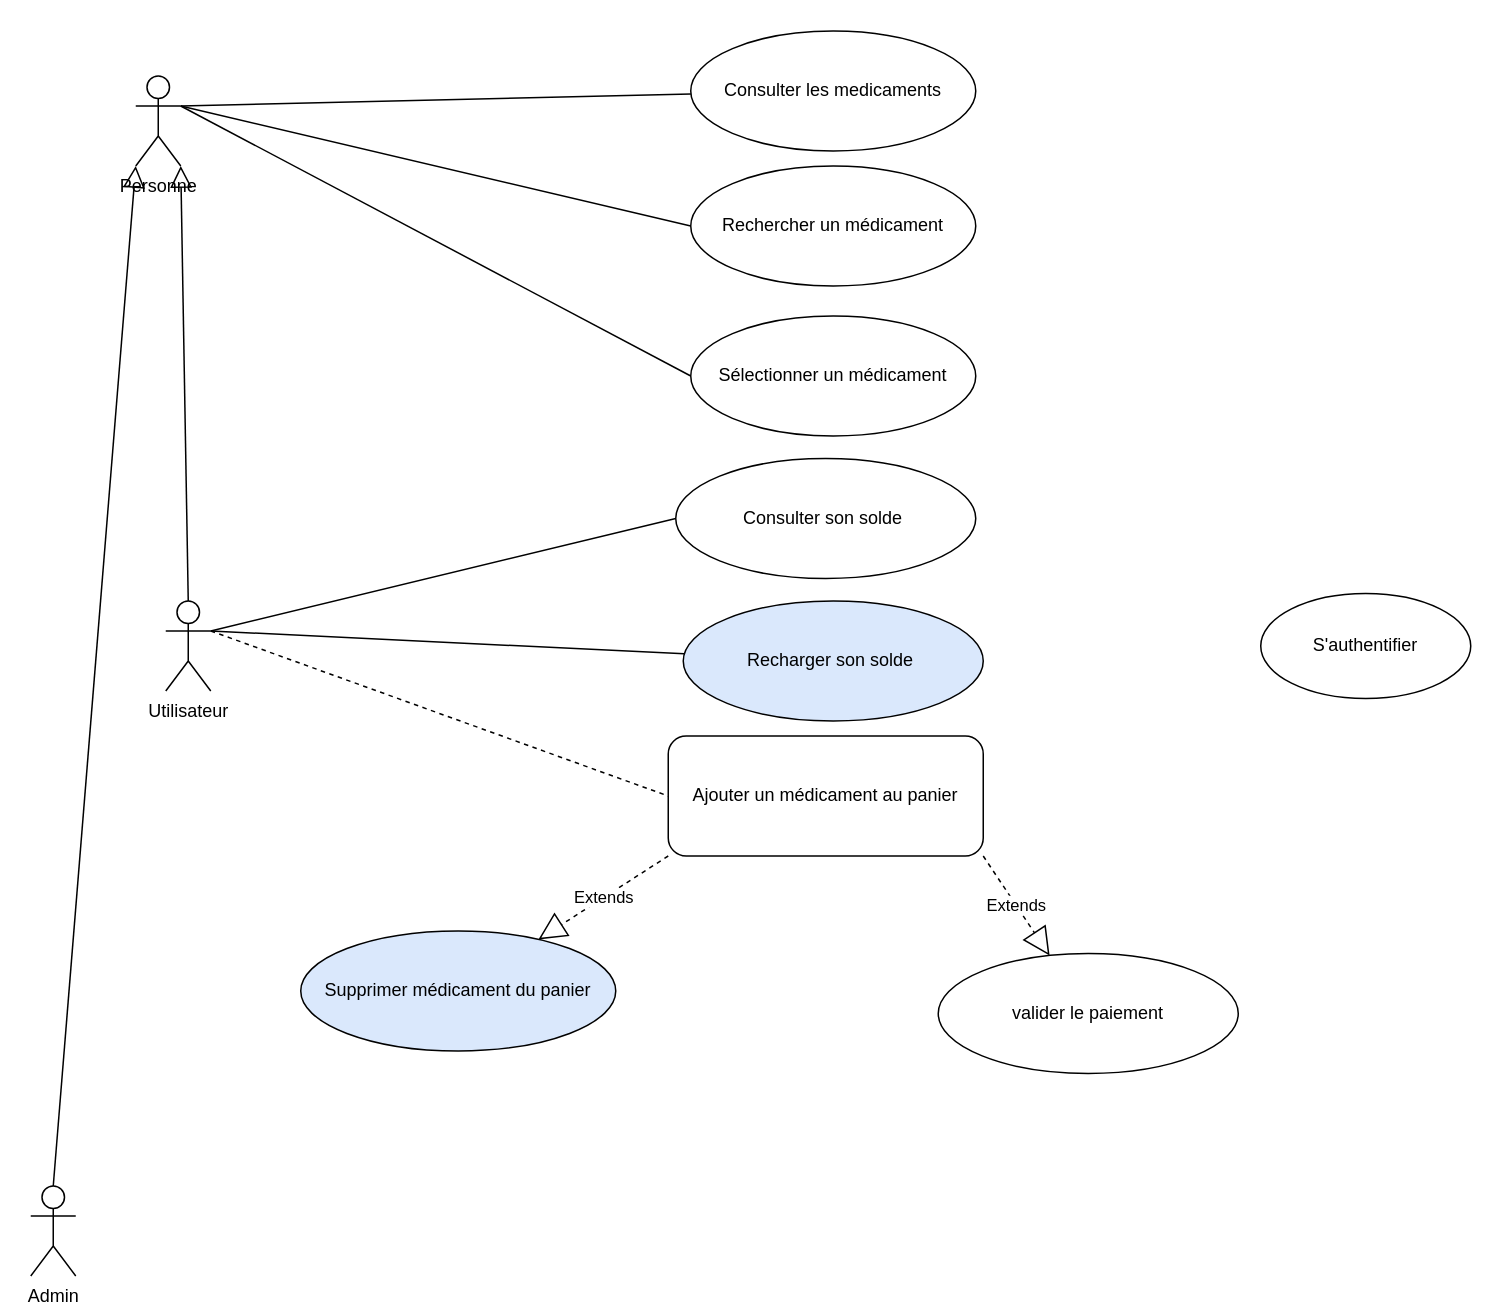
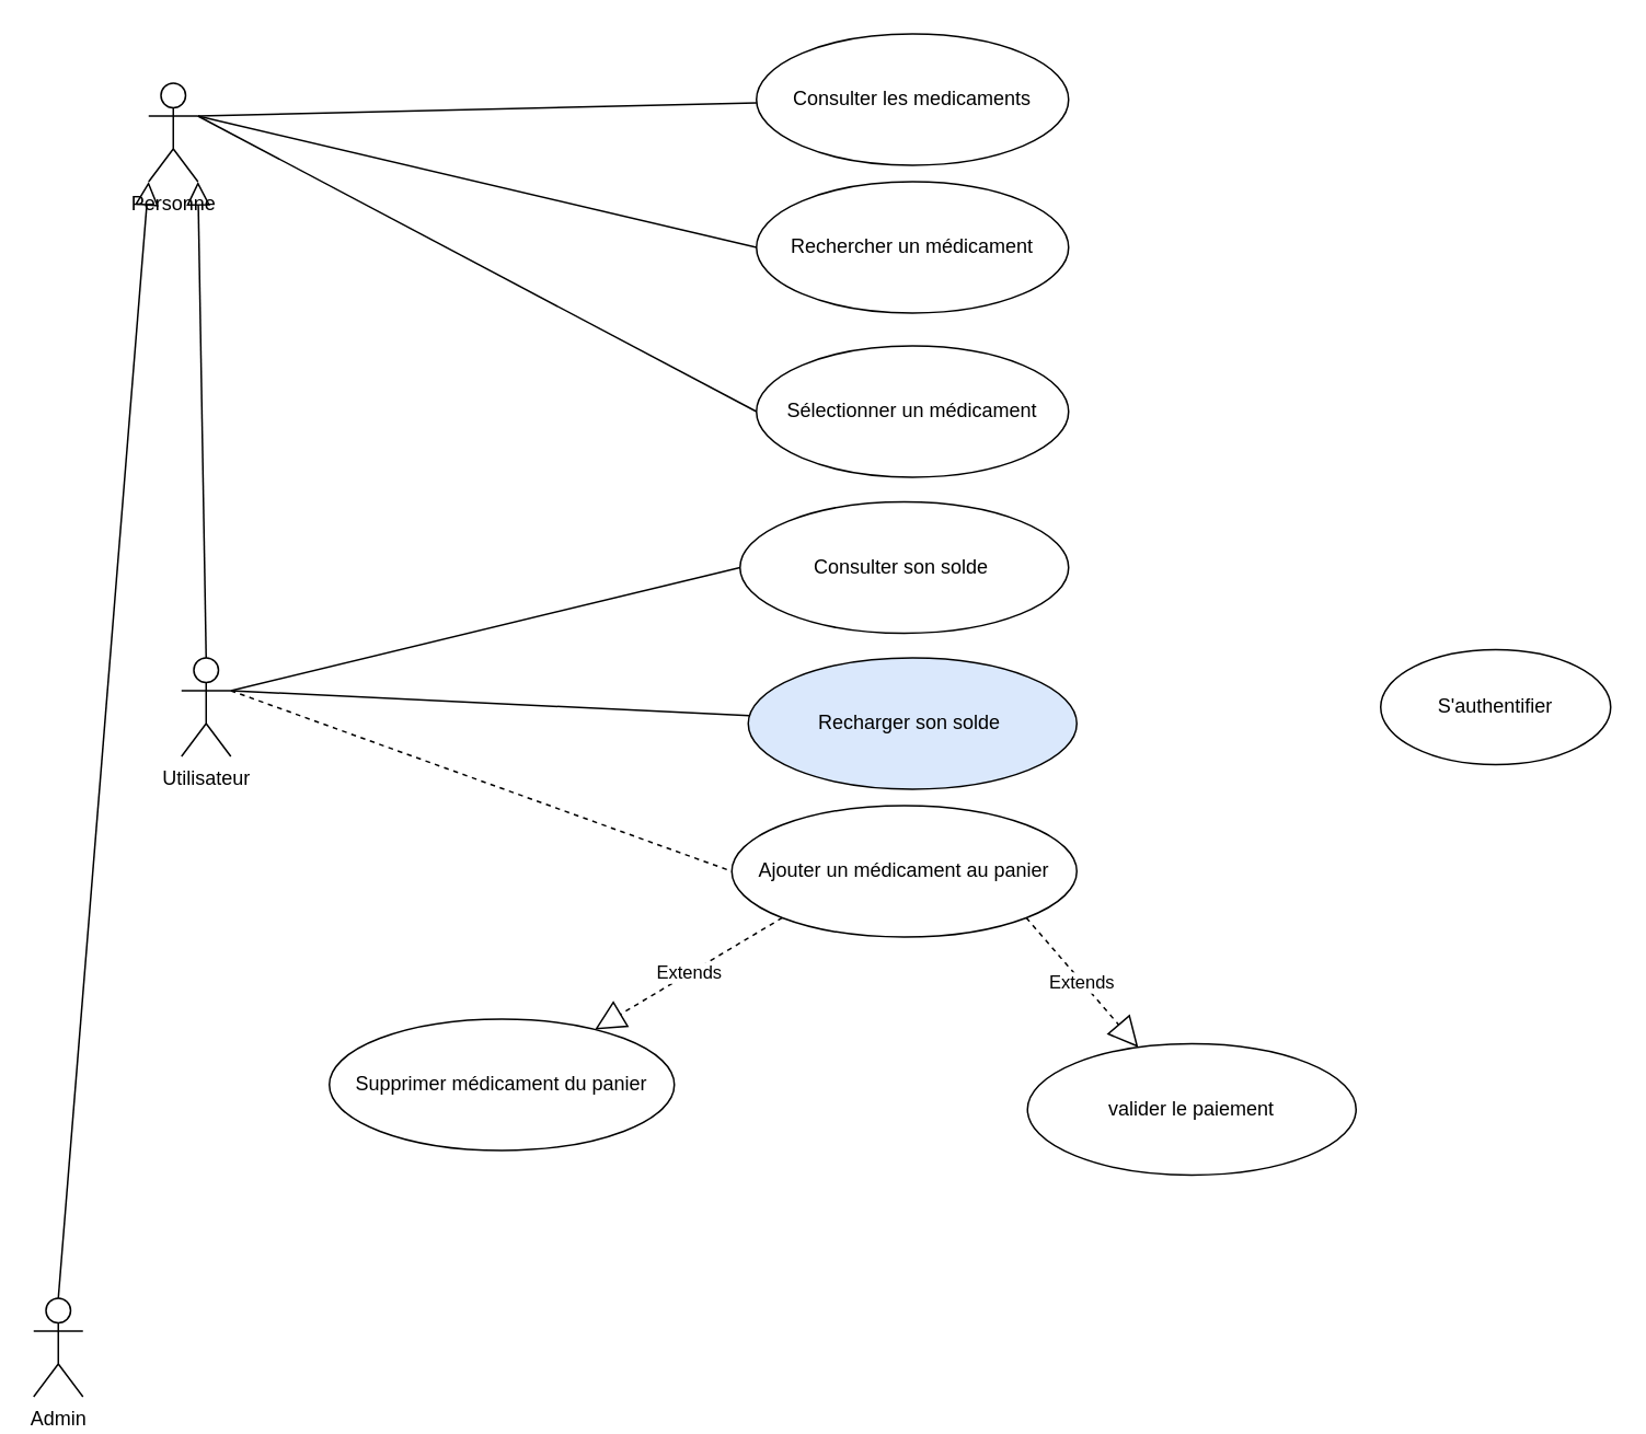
- <mxCell id="17" value="Ajouter un médicament au panier" style="whiteSpace=wrap;html=1;rounded=1;" vertex="1" parent="1"><mxGeometry x="445" y="490" width="210" height="80" as="geometry" /></mxCell>
+ <mxCell id="17" value="Ajouter un médicament au panier" style="ellipse;whiteSpace=wrap;html=1;" vertex="1" parent="1"><mxGeometry x="445" y="490" width="210" height="80" as="geometry" /></mxCell>
- <mxCell id="18" value="Supprimer médicament du panier" style="ellipse;whiteSpace=wrap;html=1;fillColor=#dae8fc;" vertex="1" parent="1"><mxGeometry x="200" y="620" width="210" height="80" as="geometry" /></mxCell>
+ <mxCell id="18" value="Supprimer médicament du panier" style="ellipse;whiteSpace=wrap;html=1;" vertex="1" parent="1"><mxGeometry x="200" y="620" width="210" height="80" as="geometry" /></mxCell>
